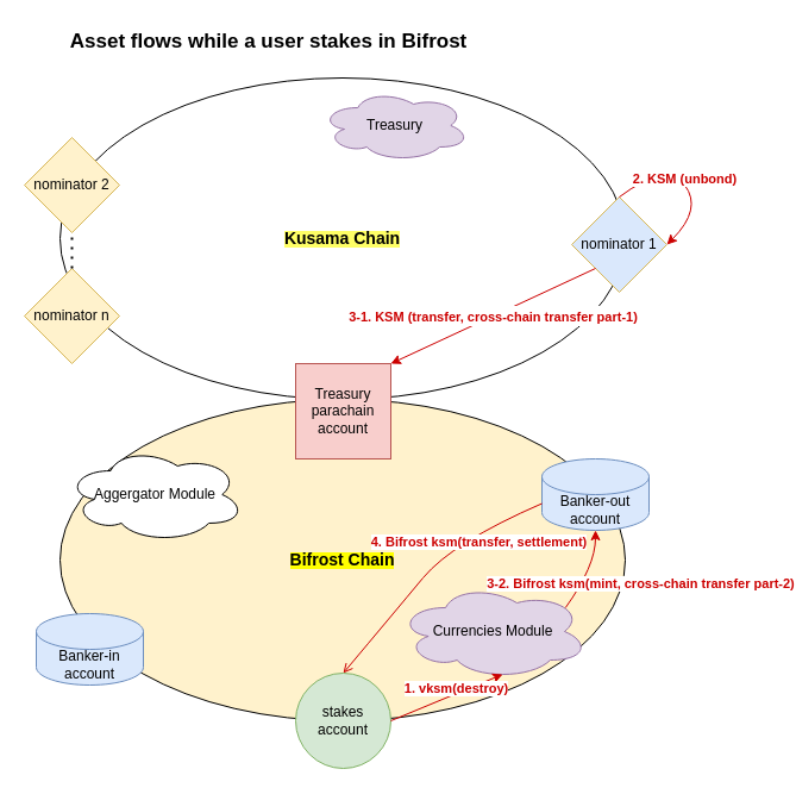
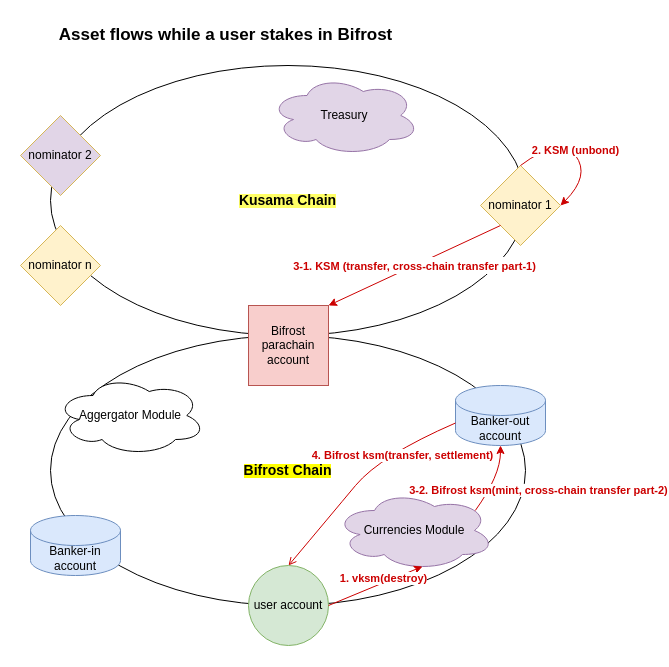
- <mxCell id="10" value="Treasury" style="ellipse;shape=cloud;whiteSpace=wrap;html=1;fillColor=#e1d5e7;strokeColor=#9673a6;" parent="1" vertex="1"><mxGeometry x="269" y="75" width="125" height="60" as="geometry" /></mxCell>
+ <mxCell id="10" value="Treasury" style="ellipse;shape=cloud;whiteSpace=wrap;html=1;fillColor=#e1d5e7;strokeColor=#9673a6;" parent="1" vertex="1"><mxGeometry x="269" y="75" width="150" height="80" as="geometry" /></mxCell>
- <mxCell id="6" value="nominator 2" style="rhombus;whiteSpace=wrap;html=1;fillColor=#fff2cc;strokeColor=#d6b656;" parent="1" vertex="1"><mxGeometry x="20" y="115" width="80" height="80" as="geometry" /></mxCell>
+ <mxCell id="6" value="nominator 2" style="rhombus;whiteSpace=wrap;html=1;fillColor=#e1d5e7;strokeColor=#d6b656;" parent="1" vertex="1"><mxGeometry x="20" y="115" width="80" height="80" as="geometry" /></mxCell>
- <mxCell id="5" value="nominator 1" style="rhombus;whiteSpace=wrap;html=1;fillColor=#dae8fc;strokeColor=#d6b656;" parent="1" vertex="1"><mxGeometry x="480" y="165" width="80" height="80" as="geometry" /></mxCell>
+ <mxCell id="5" value="nominator 1" style="rhombus;whiteSpace=wrap;html=1;fillColor=#fff2cc;strokeColor=#d6b656;" parent="1" vertex="1"><mxGeometry x="480" y="165" width="80" height="80" as="geometry" /></mxCell>
- <mxCell id="17" value="" style="endArrow=none;dashed=1;html=1;dashPattern=1 3;strokeWidth=2;rounded=0;fontSize=11;fontColor=#CC0000;entryX=0.5;entryY=1;entryDx=0;entryDy=0;" parent="1" source="16" target="6" edge="1"><mxGeometry width="50" height="50" relative="1" as="geometry"><mxPoint x="30" y="215" as="sourcePoint" /><mxPoint x="80" y="165" as="targetPoint" /></mxGeometry></mxCell>
- <mxCell id="4" value="Treasury parachain account" style="whiteSpace=wrap;html=1;aspect=fixed;fillColor=#f8cecc;strokeColor=#b85450;" parent="1" vertex="1"><mxGeometry x="248" y="305" width="80" height="80" as="geometry" /></mxCell>
+ <mxCell id="4" value="Bifrost parachain account" style="whiteSpace=wrap;html=1;aspect=fixed;fillColor=#f8cecc;strokeColor=#b85450;" parent="1" vertex="1"><mxGeometry x="248" y="305" width="80" height="80" as="geometry" /></mxCell>
- <mxCell id="3" value="&lt;span style=&quot;background-color: rgb(255 , 255 , 0)&quot;&gt;&lt;b&gt;&lt;font style=&quot;font-size: 14px&quot;&gt;Bifrost Chain&lt;/font&gt;&lt;/b&gt;&lt;/span&gt;" style="ellipse;whiteSpace=wrap;html=1;fillColor=#fff2cc;" parent="1" vertex="1"><mxGeometry x="50" y="335" width="475" height="270" as="geometry" /></mxCell>
+ <mxCell id="3" value="&lt;span style=&quot;background-color: rgb(255 , 255 , 0)&quot;&gt;&lt;b&gt;&lt;font style=&quot;font-size: 14px&quot;&gt;Bifrost Chain&lt;/font&gt;&lt;/b&gt;&lt;/span&gt;" style="ellipse;whiteSpace=wrap;html=1;" parent="1" vertex="1"><mxGeometry x="50" y="335" width="475" height="270" as="geometry" /></mxCell>
- <mxCell id="7" value="stakes account" style="ellipse;whiteSpace=wrap;html=1;aspect=fixed;fillColor=#d5e8d4;strokeColor=#82b366;" parent="1" vertex="1"><mxGeometry x="248" y="565" width="80" height="80" as="geometry" /></mxCell>
+ <mxCell id="7" value="user account" style="ellipse;whiteSpace=wrap;html=1;aspect=fixed;fillColor=#d5e8d4;strokeColor=#82b366;" parent="1" vertex="1"><mxGeometry x="248" y="565" width="80" height="80" as="geometry" /></mxCell>
